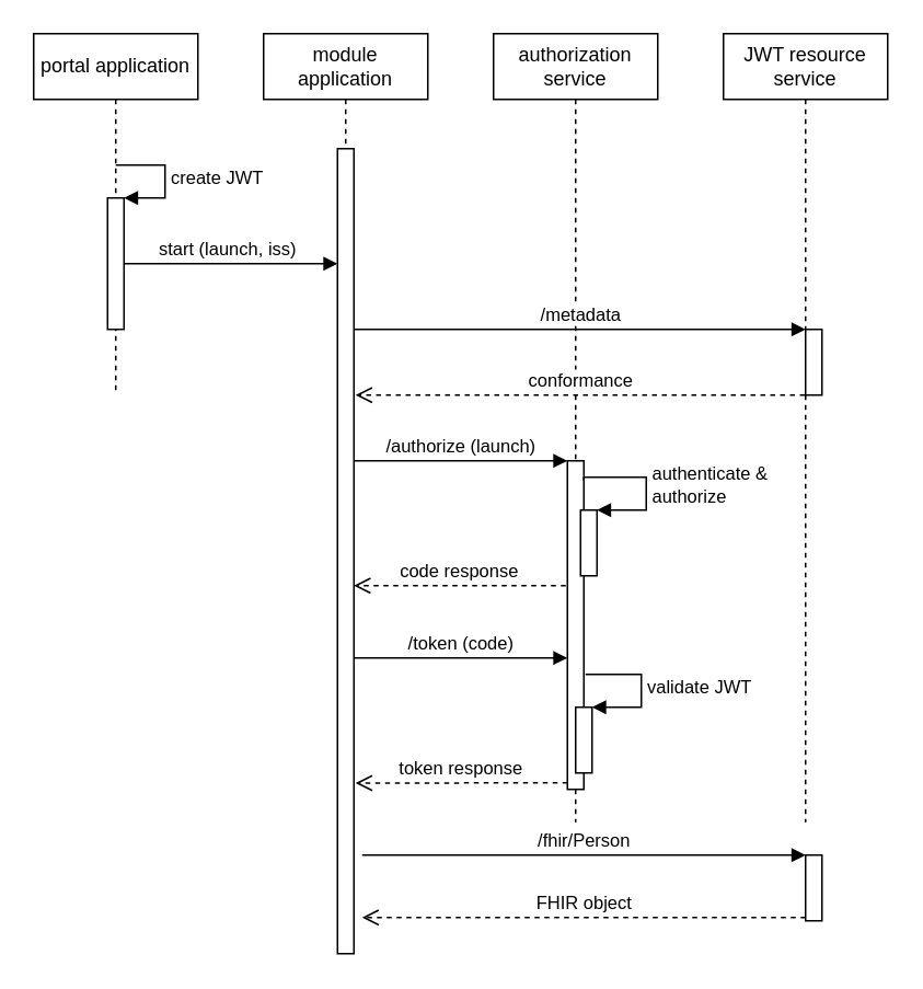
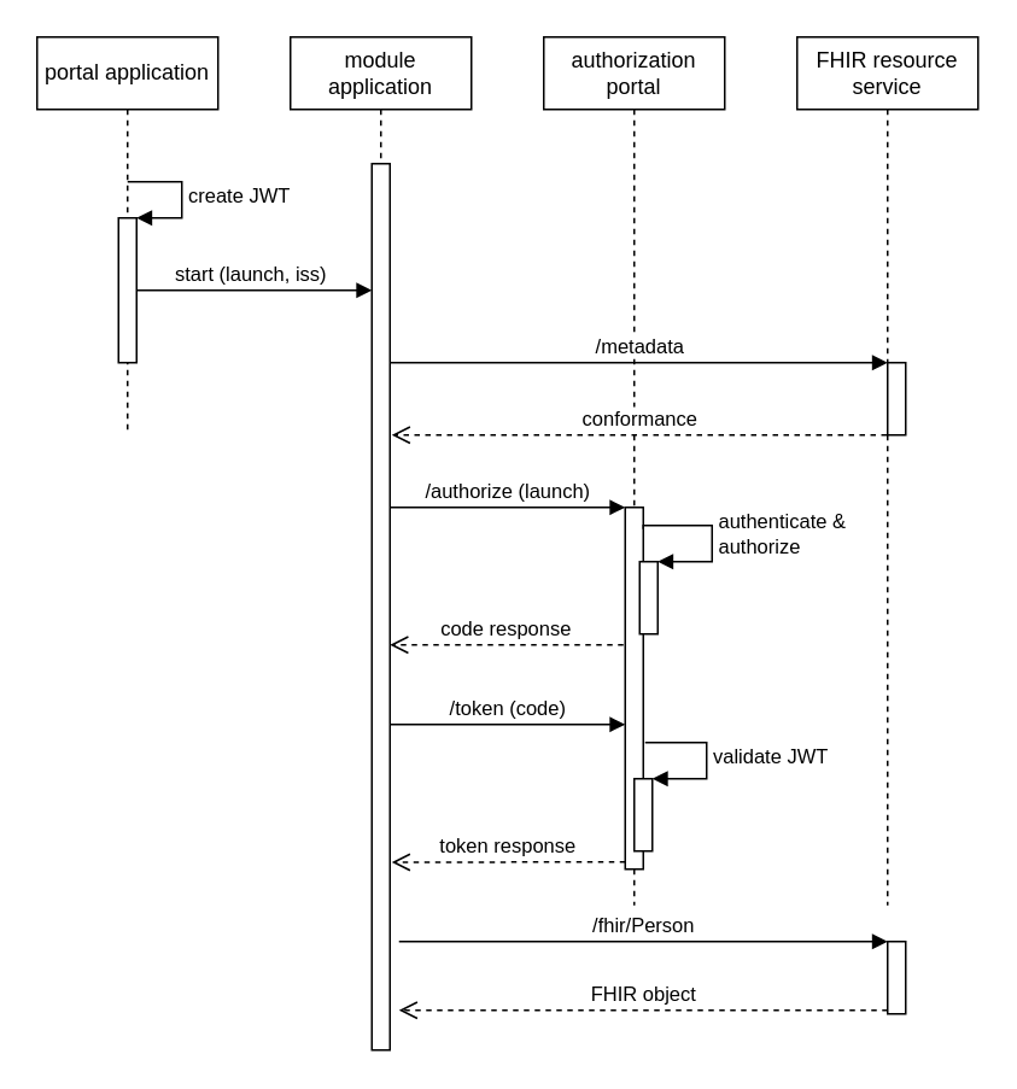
- <mxCell id="3" value="authorization service" style="shape=umlLifeline;perimeter=lifelinePerimeter;whiteSpace=wrap;html=1;container=1;collapsible=0;recursiveResize=0;outlineConnect=0;" parent="1" vertex="1"><mxGeometry x="300" y="20" width="100" height="480" as="geometry" /></mxCell>
+ <mxCell id="3" value="authorization portal" style="shape=umlLifeline;perimeter=lifelinePerimeter;whiteSpace=wrap;html=1;container=1;collapsible=0;recursiveResize=0;outlineConnect=0;" parent="1" vertex="1"><mxGeometry x="300" y="20" width="100" height="480" as="geometry" /></mxCell>
- <mxCell id="4" value="JWT resource service" style="shape=umlLifeline;perimeter=lifelinePerimeter;whiteSpace=wrap;html=1;container=1;collapsible=0;recursiveResize=0;outlineConnect=0;" parent="1" vertex="1"><mxGeometry x="440" y="20" width="100" height="480" as="geometry" /></mxCell>
+ <mxCell id="4" value="FHIR resource service" style="shape=umlLifeline;perimeter=lifelinePerimeter;whiteSpace=wrap;html=1;container=1;collapsible=0;recursiveResize=0;outlineConnect=0;" parent="1" vertex="1"><mxGeometry x="440" y="20" width="100" height="480" as="geometry" /></mxCell>
